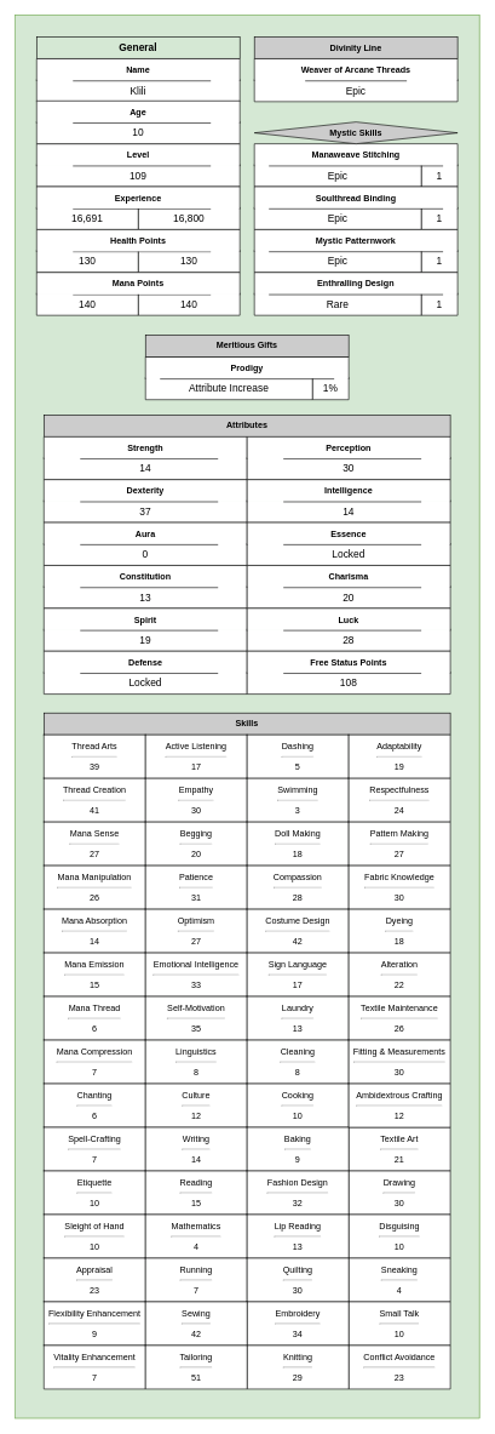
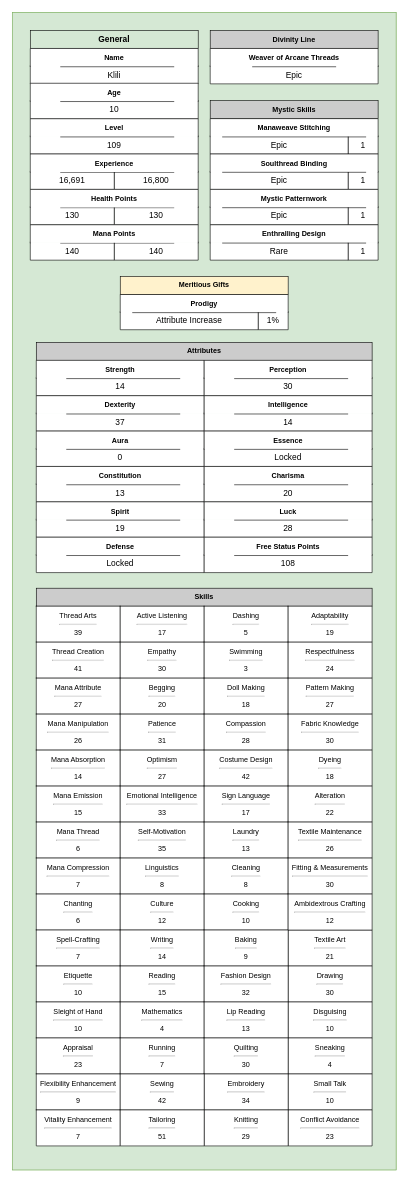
- <mxCell id="40" value="&lt;b&gt;&lt;font color=&quot;#000000&quot;&gt;Mystic Skills&lt;/font&gt;&lt;/b&gt;" style="rhombus;whiteSpace=wrap;html=1;fillColor=#CCCCCC;strokeColor=#000000;arcSize=0;" parent="1" vertex="1"><mxGeometry x="350" y="167" width="280" height="30" as="geometry" /></mxCell>
+ <mxCell id="40" value="&lt;b&gt;&lt;font color=&quot;#000000&quot;&gt;Mystic Skills&lt;/font&gt;&lt;/b&gt;" style="rounded=1;whiteSpace=wrap;html=1;fillColor=#CCCCCC;strokeColor=#000000;arcSize=0;" parent="1" vertex="1"><mxGeometry x="350" y="167" width="280" height="30" as="geometry" /></mxCell>
- <mxCell id="85" value="&lt;b&gt;Meritious Gifts&lt;/b&gt;" style="rounded=1;whiteSpace=wrap;html=1;fillColor=#CCCCCC;strokeColor=#000000;fontColor=#000000;arcSize=0;" parent="1" vertex="1"><mxGeometry x="200" y="460" width="280" height="30" as="geometry" /></mxCell>
+ <mxCell id="85" value="&lt;b&gt;Meritious Gifts&lt;/b&gt;" style="rounded=1;whiteSpace=wrap;html=1;fillColor=#fff2cc;strokeColor=#000000;fontColor=#000000;arcSize=0;" parent="1" vertex="1"><mxGeometry x="200" y="460" width="280" height="30" as="geometry" /></mxCell>
- <mxCell id="92" value="Mana Sense&lt;hr&gt;27" style="shape=partialRectangle;whiteSpace=wrap;html=1;shadow=0;comic=0;pointerEvents=1;strokeColor=#000000;strokeWidth=1;fontFamily=Helvetica;fontSize=12;fillColor=#FFFFFF;fontColor=#000000;" parent="1" vertex="1"><mxGeometry x="60" y="1130" width="140" height="60" as="geometry" /></mxCell>
+ <mxCell id="92" value="Mana Attribute&lt;hr&gt;27" style="shape=partialRectangle;whiteSpace=wrap;html=1;shadow=0;comic=0;pointerEvents=1;strokeColor=#000000;strokeWidth=1;fontFamily=Helvetica;fontSize=12;fillColor=#FFFFFF;fontColor=#000000;" parent="1" vertex="1"><mxGeometry x="60" y="1130" width="140" height="60" as="geometry" /></mxCell>
